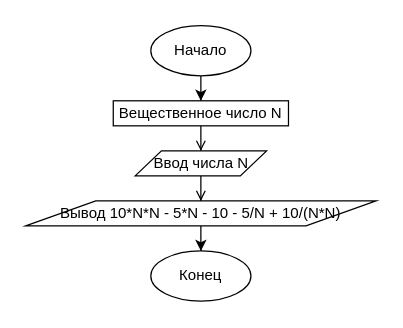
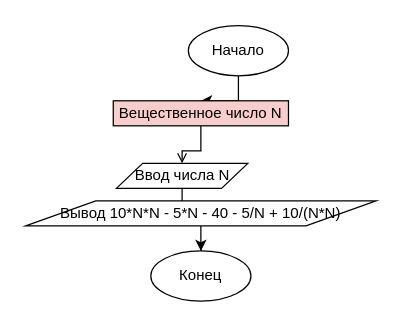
- <mxCell id="3" value="Начало" style="ellipse;whiteSpace=wrap;html=1;" vertex="1" parent="1"><mxGeometry x="120" y="20" width="80" height="40" as="geometry" /></mxCell>
+ <mxCell id="3" value="Начало" style="ellipse;whiteSpace=wrap;html=1;" vertex="1" parent="1"><mxGeometry x="150" y="20" width="80" height="40" as="geometry" /></mxCell>
- <mxCell id="7" value="Вещественное число N" style="rounded=0;whiteSpace=wrap;html=1;" vertex="1" parent="1"><mxGeometry x="90" y="80" width="140" height="20" as="geometry" /></mxCell>
+ <mxCell id="7" value="Вещественное число N" style="rounded=0;whiteSpace=wrap;html=1;fillColor=#f8cecc;" vertex="1" parent="1"><mxGeometry x="90" y="80" width="140" height="20" as="geometry" /></mxCell>
- <mxCell id="5" value="Ввод числа N" style="shape=parallelogram;perimeter=parallelogramPerimeter;whiteSpace=wrap;html=1;" vertex="1" parent="1"><mxGeometry x="107.5" y="120" width="105" height="20" as="geometry" /></mxCell>
+ <mxCell id="5" value="Ввод числа N" style="shape=parallelogram;perimeter=parallelogramPerimeter;whiteSpace=wrap;html=1;" vertex="1" parent="1"><mxGeometry x="92.5" y="130" width="105" height="20" as="geometry" /></mxCell>
- <mxCell id="9" value="Вывод 10*N*N - 5*N - 10 - 5/N + 10/(N*N)" style="shape=parallelogram;perimeter=parallelogramPerimeter;whiteSpace=wrap;html=1;" vertex="1" parent="1"><mxGeometry x="20" y="160" width="280" height="20" as="geometry" /></mxCell>
+ <mxCell id="9" value="Вывод 10*N*N - 5*N - 40 - 5/N + 10/(N*N)" style="shape=parallelogram;perimeter=parallelogramPerimeter;whiteSpace=wrap;html=1;" vertex="1" parent="1"><mxGeometry x="20" y="160" width="280" height="20" as="geometry" /></mxCell>
